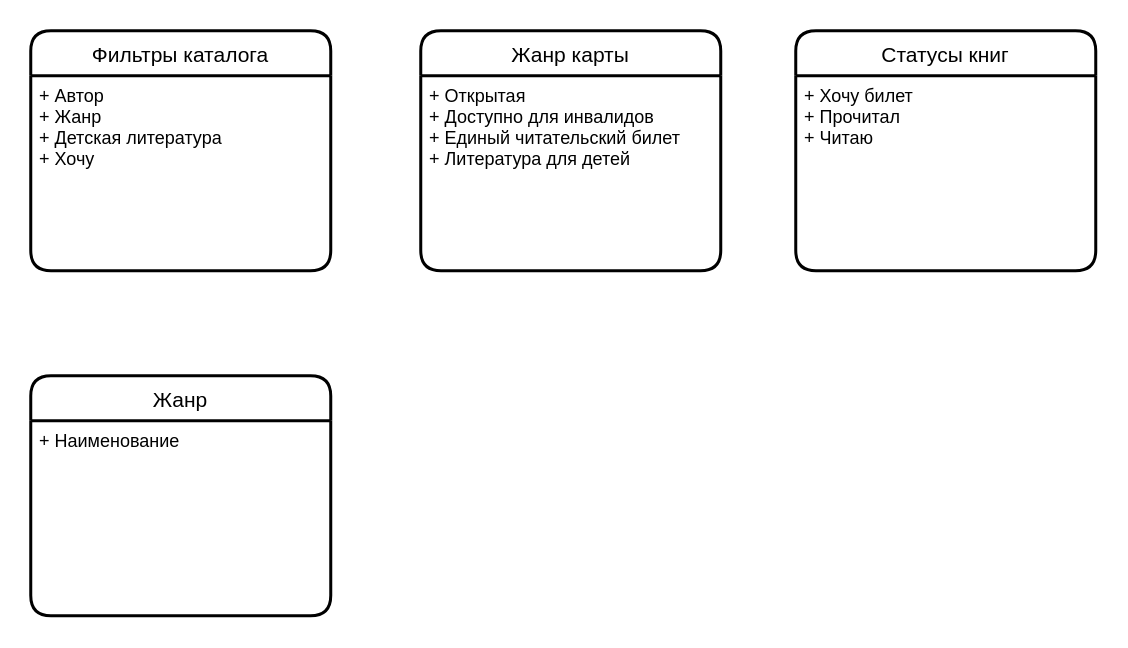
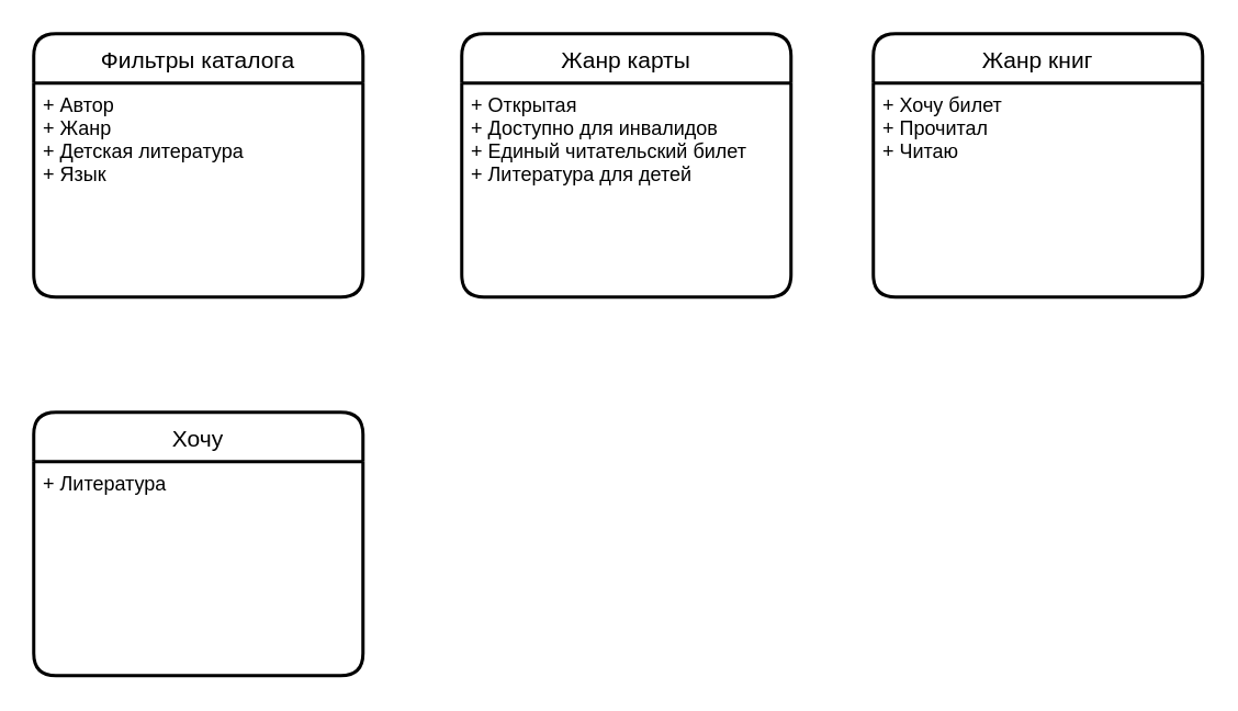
- <mxCell id="2" value="Статусы книг" style="swimlane;childLayout=stackLayout;horizontal=1;startSize=30;horizontalStack=0;rounded=1;fontSize=14;fontStyle=0;strokeWidth=2;resizeParent=0;resizeLast=1;shadow=0;dashed=0;align=center;" vertex="1" parent="1"><mxGeometry x="530" y="20" width="200" height="160" as="geometry" /></mxCell>
+ <mxCell id="2" value="Жанр книг" style="swimlane;childLayout=stackLayout;horizontal=1;startSize=30;horizontalStack=0;rounded=1;fontSize=14;fontStyle=0;strokeWidth=2;resizeParent=0;resizeLast=1;shadow=0;dashed=0;align=center;" vertex="1" parent="1"><mxGeometry x="530" y="20" width="200" height="160" as="geometry" /></mxCell>
- <mxCell id="7" value="+ Автор&#10;+ Жанр&#10;+ Детская литература&#10;+ Хочу" style="align=left;strokeColor=none;fillColor=none;spacingLeft=4;fontSize=12;verticalAlign=top;resizable=0;rotatable=0;part=1;" vertex="1" parent="6"><mxGeometry y="30" width="200" height="130" as="geometry" /></mxCell>
+ <mxCell id="7" value="+ Автор&#10;+ Жанр&#10;+ Детская литература&#10;+ Язык" style="align=left;strokeColor=none;fillColor=none;spacingLeft=4;fontSize=12;verticalAlign=top;resizable=0;rotatable=0;part=1;" vertex="1" parent="6"><mxGeometry y="30" width="200" height="130" as="geometry" /></mxCell>
- <mxCell id="8" value="Жанр" style="swimlane;childLayout=stackLayout;horizontal=1;startSize=30;horizontalStack=0;rounded=1;fontSize=14;fontStyle=0;strokeWidth=2;resizeParent=0;resizeLast=1;shadow=0;dashed=0;align=center;" vertex="1" parent="1"><mxGeometry x="20" y="250" width="200" height="160" as="geometry" /></mxCell>
+ <mxCell id="8" value="Хочу" style="swimlane;childLayout=stackLayout;horizontal=1;startSize=30;horizontalStack=0;rounded=1;fontSize=14;fontStyle=0;strokeWidth=2;resizeParent=0;resizeLast=1;shadow=0;dashed=0;align=center;" vertex="1" parent="1"><mxGeometry x="20" y="250" width="200" height="160" as="geometry" /></mxCell>
- <mxCell id="9" value="+ Наименование" style="align=left;strokeColor=none;fillColor=none;spacingLeft=4;fontSize=12;verticalAlign=top;resizable=0;rotatable=0;part=1;" vertex="1" parent="8"><mxGeometry y="30" width="200" height="130" as="geometry" /></mxCell>
+ <mxCell id="9" value="+ Литература" style="align=left;strokeColor=none;fillColor=none;spacingLeft=4;fontSize=12;verticalAlign=top;resizable=0;rotatable=0;part=1;" vertex="1" parent="8"><mxGeometry y="30" width="200" height="130" as="geometry" /></mxCell>
